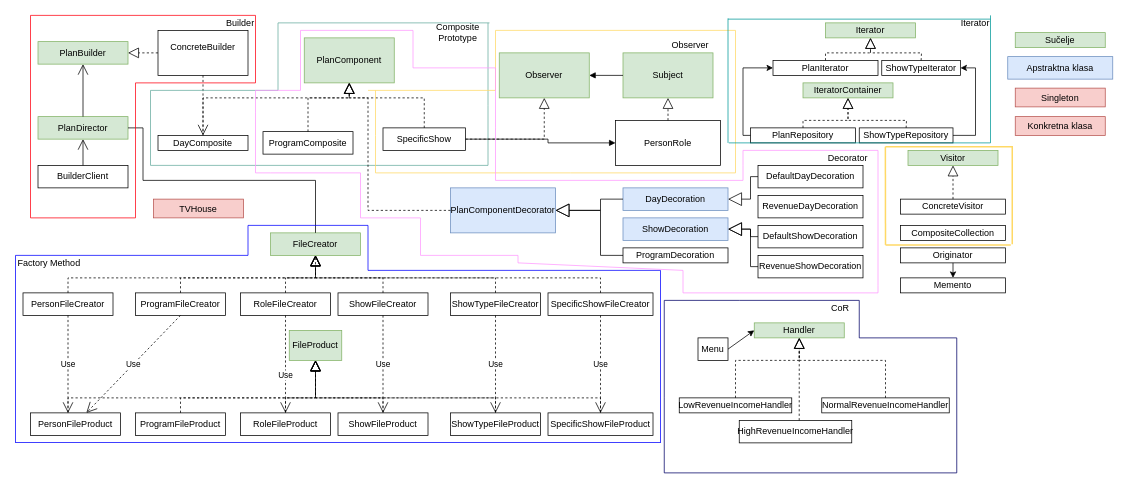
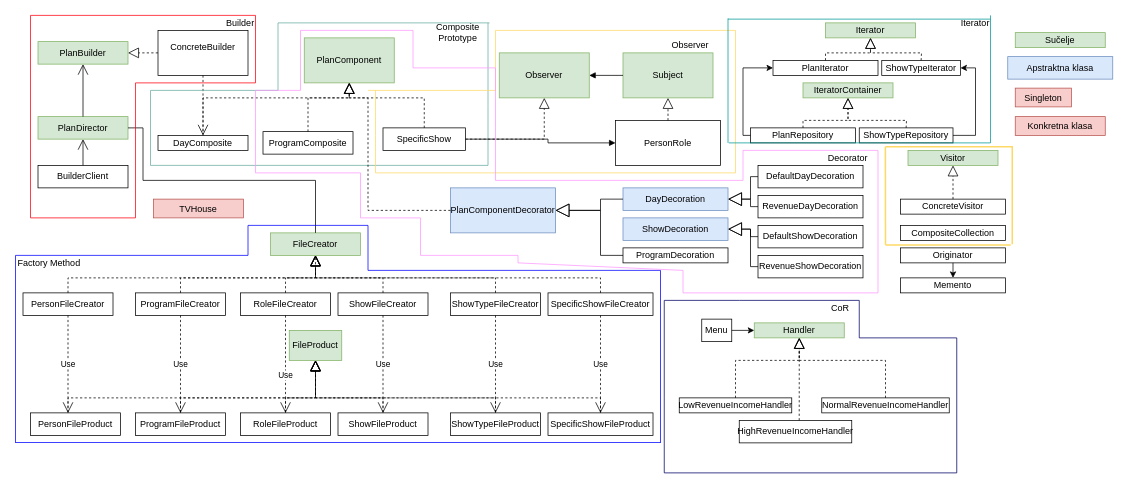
- <mxCell id="143" value="Singleton" style="rounded=0;whiteSpace=wrap;html=1;fillColor=#f8cecc;strokeColor=#b85450;" vertex="1" parent="1"><mxGeometry x="1353" y="117" width="120" height="25" as="geometry" /></mxCell>
+ <mxCell id="143" value="Singleton" style="rounded=0;whiteSpace=wrap;html=1;fillColor=#f8cecc;strokeColor=#b85450;" vertex="1" parent="1"><mxGeometry x="1353" y="117" width="75" height="25" as="geometry" /></mxCell>
+ <mxCell id="99" value="" style="endArrow=block;endSize=16;endFill=0;html=1;strokeColor=#000000;exitX=0;exitY=0.5;exitDx=0;exitDy=0;rounded=0;entryX=1;entryY=0.5;entryDx=0;entryDy=0;" edge="1" parent="1" source="98" target="89"><mxGeometry width="160" relative="1" as="geometry"><mxPoint x="1020" y="245" as="sourcePoint" /><mxPoint x="980" y="275" as="targetPoint" /><Array as="points"><mxPoint x="1000" y="275" /><mxPoint x="1000" y="265" /></Array></mxGeometry></mxCell>
- <mxCell id="112" value="&lt;div&gt;Menu&lt;/div&gt;" style="rounded=0;whiteSpace=wrap;html=1;" vertex="1" parent="1"><mxGeometry x="930" y="450" width="40" height="30" as="geometry" /></mxCell>
+ <mxCell id="112" value="&lt;div&gt;Menu&lt;/div&gt;" style="rounded=0;whiteSpace=wrap;html=1;" vertex="1" parent="1"><mxGeometry x="935" y="425" width="40" height="30" as="geometry" /></mxCell>
- <mxCell id="38" value="Use" style="endArrow=open;endSize=12;dashed=1;html=1;exitX=0.5;exitY=1;exitDx=0;exitDy=0;" edge="1" parent="1" source="16" target="19"><mxGeometry width="160" relative="1" as="geometry"><mxPoint x="160" y="450" as="sourcePoint" /><mxPoint x="160" y="600" as="targetPoint" /></mxGeometry></mxCell>
+ <mxCell id="38" value="Use" style="endArrow=open;endSize=12;dashed=1;html=1;exitX=0.5;exitY=1;exitDx=0;exitDy=0;entryX=0.5;entryY=0;entryDx=0;entryDy=0;" edge="1" parent="1" source="16" target="22"><mxGeometry width="160" relative="1" as="geometry"><mxPoint x="160" y="450" as="sourcePoint" /><mxPoint x="160" y="600" as="targetPoint" /></mxGeometry></mxCell>
